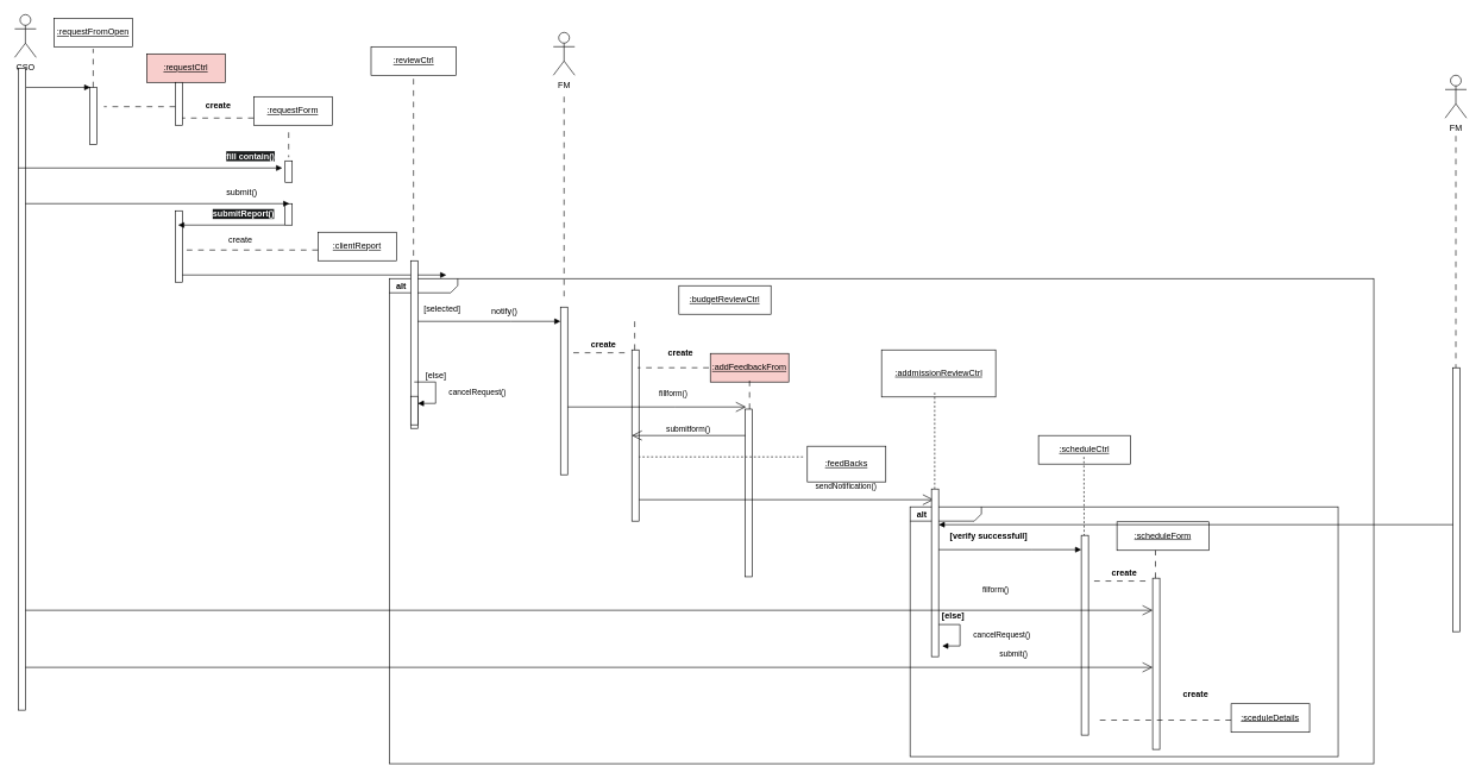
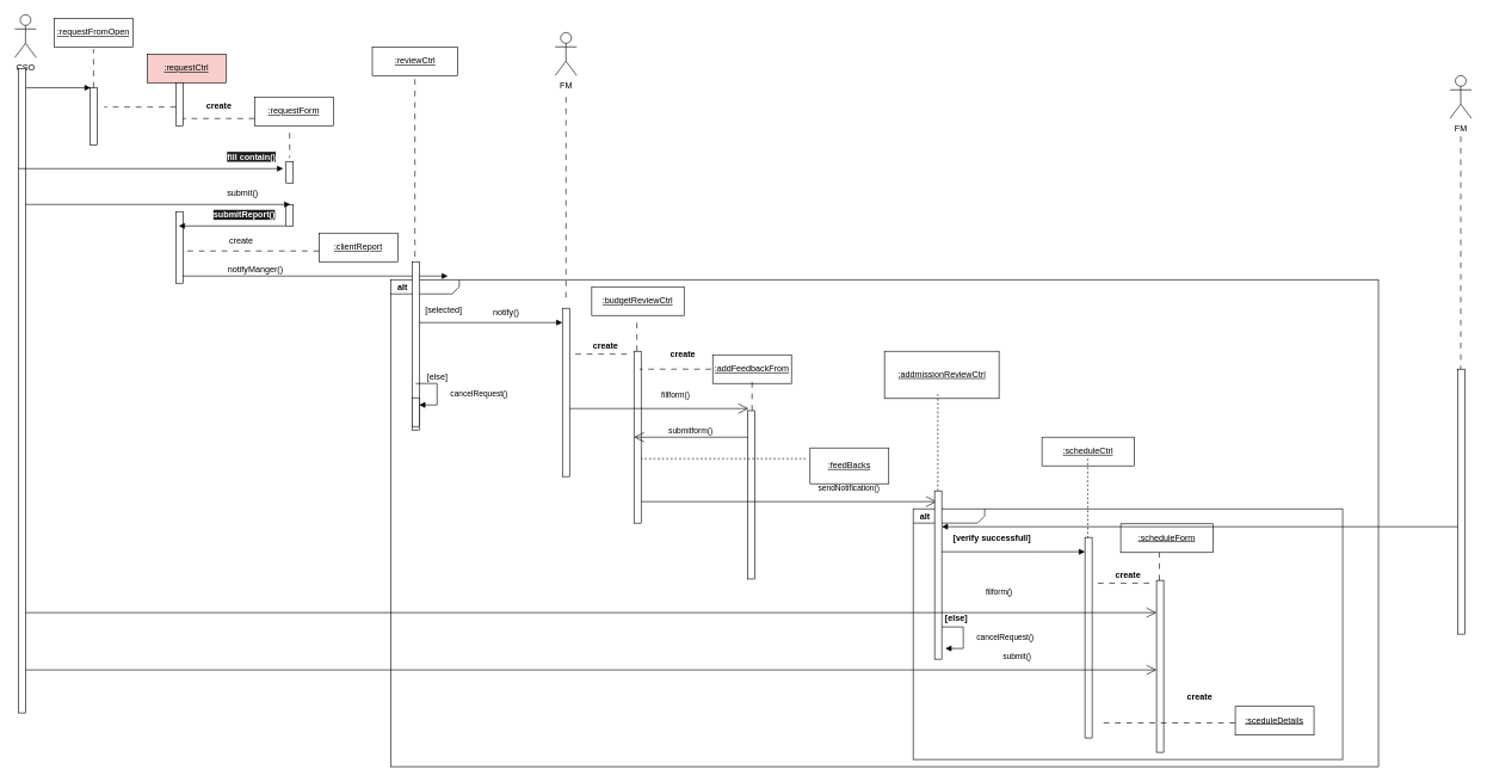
+ <mxCell id="25" value="notifyManger()" style="text;html=1;align=center;verticalAlign=middle;whiteSpace=wrap;rounded=0;" parent="1" vertex="1"><mxGeometry x="305" y="365" width="103" height="21" as="geometry" /></mxCell>
- <mxCell id="39" value="&lt;u&gt;:budgetReviewCtrl&lt;/u&gt;" style="html=1;whiteSpace=wrap;" parent="31" vertex="1"><mxGeometry x="406" y="10" width="129" height="40" as="geometry" /></mxCell>
+ <mxCell id="39" value="&lt;u&gt;:budgetReviewCtrl&lt;/u&gt;" style="html=1;whiteSpace=wrap;" parent="31" vertex="1"><mxGeometry x="281" y="10" width="129" height="40" as="geometry" /></mxCell>
- <mxCell id="35" value="&lt;u&gt;:addFeedbackFrom&lt;/u&gt;" style="html=1;whiteSpace=wrap;fillColor=#f8cecc;" parent="31" vertex="1"><mxGeometry x="450" y="105" width="110" height="40" as="geometry" /></mxCell>
+ <mxCell id="35" value="&lt;u&gt;:addFeedbackFrom&lt;/u&gt;" style="html=1;whiteSpace=wrap;" parent="31" vertex="1"><mxGeometry x="450" y="105" width="110" height="40" as="geometry" /></mxCell>
